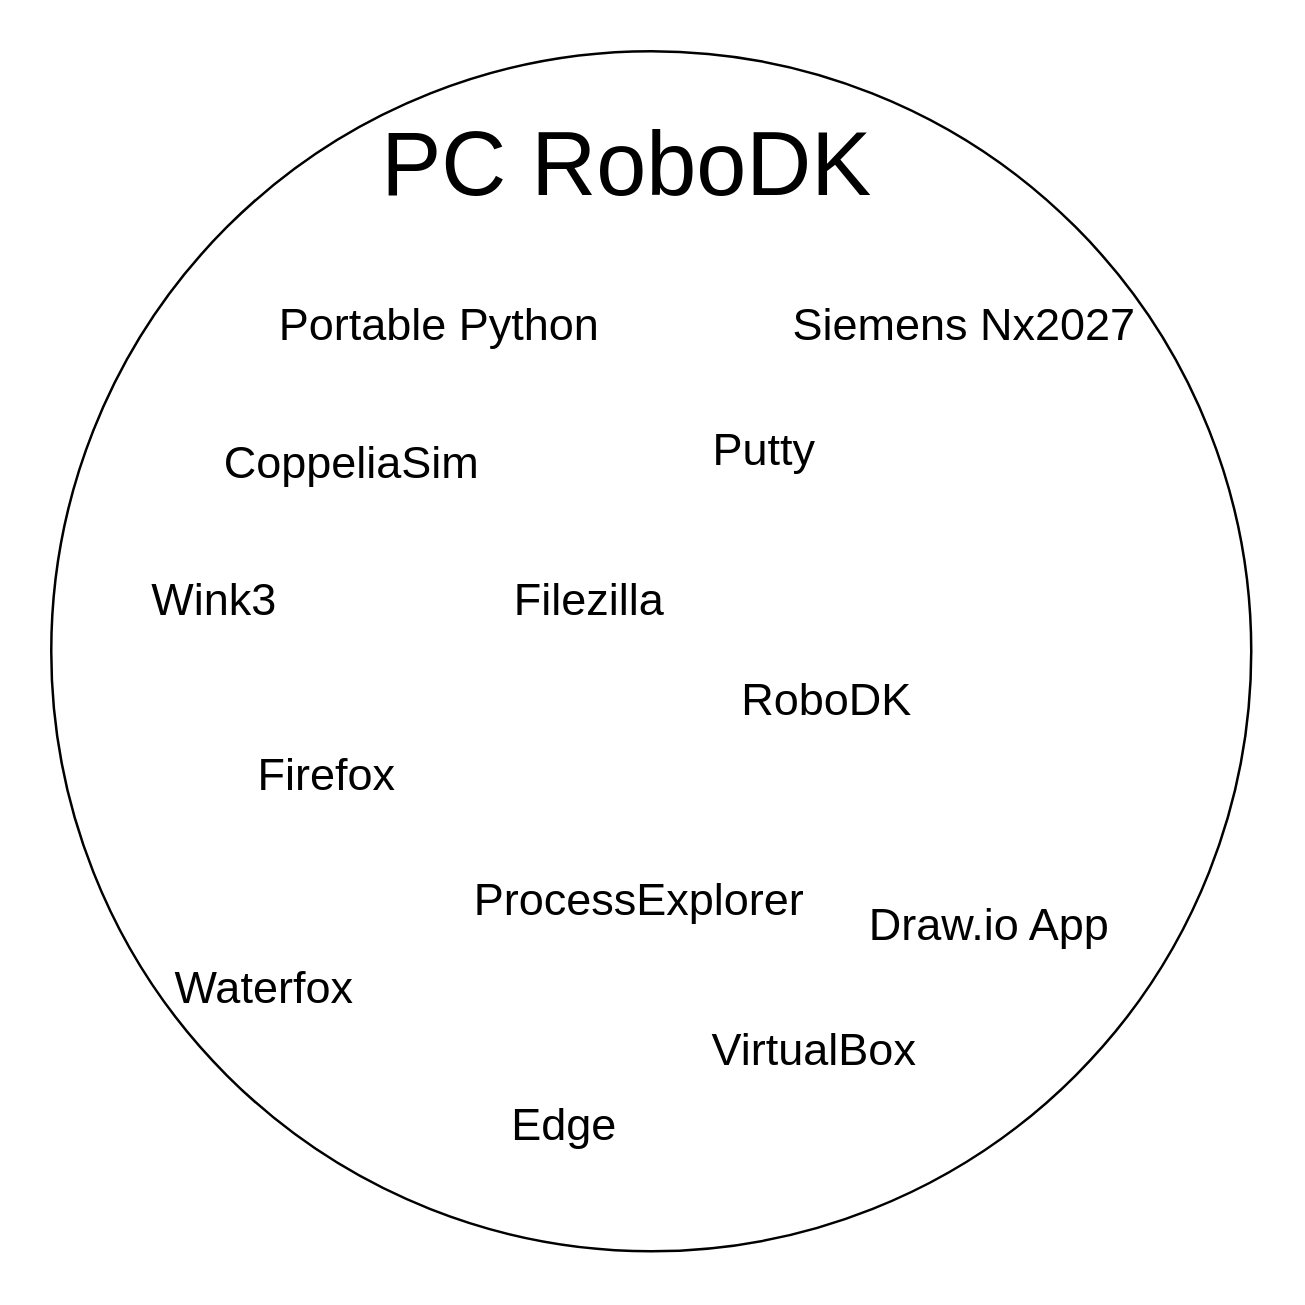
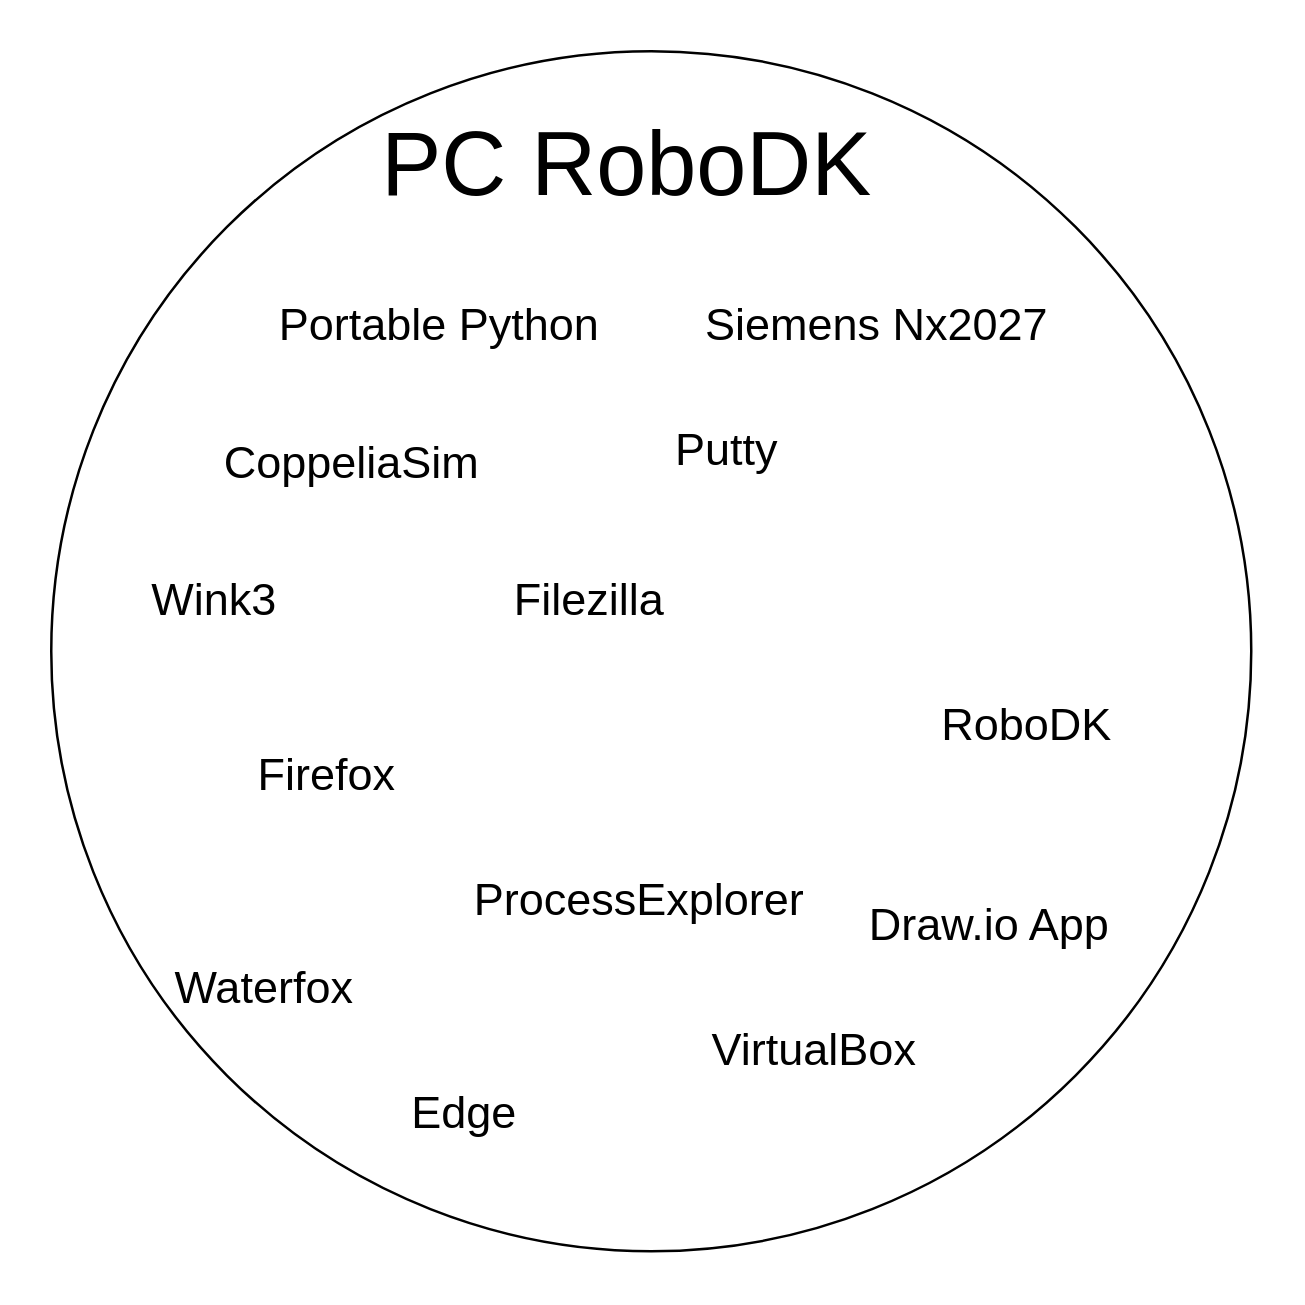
- <mxCell id="5" value="&lt;font style=&quot;font-size: 18px;&quot;&gt;Siemens Nx2027&lt;/font&gt;" style="text;html=1;resizable=0;autosize=1;align=center;verticalAlign=middle;points=[];fillColor=none;strokeColor=none;rounded=0;" vertex="1" parent="1"><mxGeometry x="305" y="110" width="160" height="40" as="geometry" /></mxCell>
+ <mxCell id="5" value="&lt;font style=&quot;font-size: 18px;&quot;&gt;Siemens Nx2027&lt;/font&gt;" style="text;html=1;resizable=0;autosize=1;align=center;verticalAlign=middle;points=[];fillColor=none;strokeColor=none;rounded=0;" vertex="1" parent="1"><mxGeometry x="270" y="110" width="160" height="40" as="geometry" /></mxCell>
- <mxCell id="7" value="&lt;div&gt;&lt;font style=&quot;font-size: 18px;&quot;&gt;Putty&lt;/font&gt;&lt;/div&gt;" style="text;html=1;resizable=0;autosize=1;align=center;verticalAlign=middle;points=[];fillColor=none;strokeColor=none;rounded=0;" vertex="1" parent="1"><mxGeometry x="275" y="160" width="60" height="40" as="geometry" /></mxCell>
+ <mxCell id="7" value="&lt;div&gt;&lt;font style=&quot;font-size: 18px;&quot;&gt;Putty&lt;/font&gt;&lt;/div&gt;" style="text;html=1;resizable=0;autosize=1;align=center;verticalAlign=middle;points=[];fillColor=none;strokeColor=none;rounded=0;" vertex="1" parent="1"><mxGeometry x="260" y="160" width="60" height="40" as="geometry" /></mxCell>
- <mxCell id="10" value="&lt;font style=&quot;font-size: 18px;&quot;&gt;RoboDK&lt;/font&gt;" style="text;html=1;resizable=0;autosize=1;align=center;verticalAlign=middle;points=[];fillColor=none;strokeColor=none;rounded=0;" vertex="1" parent="1"><mxGeometry x="285" y="260" width="90" height="40" as="geometry" /></mxCell>
+ <mxCell id="10" value="&lt;font style=&quot;font-size: 18px;&quot;&gt;RoboDK&lt;/font&gt;" style="text;html=1;resizable=0;autosize=1;align=center;verticalAlign=middle;points=[];fillColor=none;strokeColor=none;rounded=0;" vertex="1" parent="1"><mxGeometry x="365" y="270" width="90" height="40" as="geometry" /></mxCell>
- <mxCell id="13" value="&lt;font style=&quot;font-size: 18px;&quot;&gt;Edge&lt;/font&gt;" style="text;html=1;resizable=0;autosize=1;align=center;verticalAlign=middle;points=[];fillColor=none;strokeColor=none;rounded=0;" vertex="1" parent="1"><mxGeometry x="190" y="430" width="70" height="40" as="geometry" /></mxCell>
+ <mxCell id="13" value="&lt;font style=&quot;font-size: 18px;&quot;&gt;Edge&lt;/font&gt;" style="text;html=1;resizable=0;autosize=1;align=center;verticalAlign=middle;points=[];fillColor=none;strokeColor=none;rounded=0;" vertex="1" parent="1"><mxGeometry x="150" y="425" width="70" height="40" as="geometry" /></mxCell>
